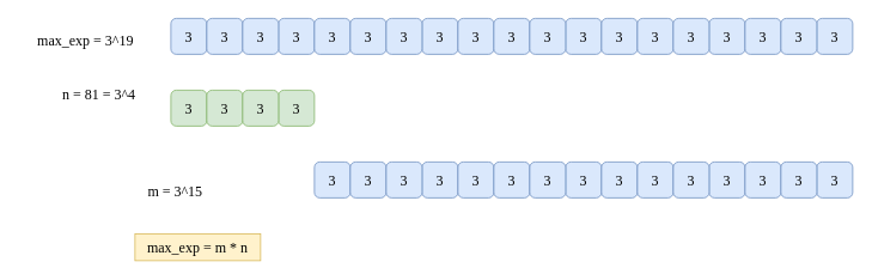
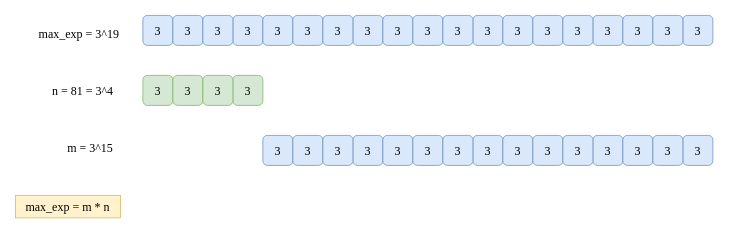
- <mxCell id="6" value="max_exp = 3^19" style="text;html=1;align=center;verticalAlign=middle;whiteSpace=wrap;rounded=0;fontFamily=Ubuntu;fontSize=16;fontStyle=0;" vertex="1" parent="1"><mxGeometry x="30" y="30" width="130" height="30" as="geometry" /></mxCell>
+ <mxCell id="6" value="max_exp = 3^19" style="text;html=1;align=center;verticalAlign=middle;whiteSpace=wrap;rounded=0;fontFamily=Ubuntu;fontSize=16;fontStyle=0;" vertex="1" parent="1"><mxGeometry x="40" y="30" width="130" height="30" as="geometry" /></mxCell>
- <mxCell id="7" value="n = 81 = 3^4" style="text;html=1;align=center;verticalAlign=middle;whiteSpace=wrap;rounded=0;fontFamily=Ubuntu;fontSize=16;fontStyle=0;" vertex="1" parent="1"><mxGeometry x="60" y="90" width="100" height="30" as="geometry" /></mxCell>
+ <mxCell id="7" value="n = 81 = 3^4" style="text;html=1;align=center;verticalAlign=middle;whiteSpace=wrap;rounded=0;fontFamily=Ubuntu;fontSize=16;fontStyle=0;" vertex="1" parent="1"><mxGeometry x="60" y="105" width="100" height="30" as="geometry" /></mxCell>
- <mxCell id="12" value="m = 3^15" style="text;html=1;align=center;verticalAlign=middle;whiteSpace=wrap;rounded=0;fontFamily=Ubuntu;fontSize=16;fontStyle=0;" vertex="1" parent="1"><mxGeometry x="155" y="197" width="80" height="30" as="geometry" /></mxCell>
+ <mxCell id="12" value="m = 3^15" style="text;html=1;align=center;verticalAlign=middle;whiteSpace=wrap;rounded=0;fontFamily=Ubuntu;fontSize=16;fontStyle=0;" vertex="1" parent="1"><mxGeometry x="80" y="182" width="80" height="30" as="geometry" /></mxCell>
- <mxCell id="43" value="max_exp = m * n" style="text;html=1;align=center;verticalAlign=middle;whiteSpace=wrap;rounded=0;fontFamily=Ubuntu;fontSize=16;fontStyle=0;fillColor=#fff2cc;strokeColor=#d6b656;" vertex="1" parent="1"><mxGeometry x="150" y="260" width="140" height="30" as="geometry" /></mxCell>
+ <mxCell id="43" value="max_exp = m * n" style="text;html=1;align=center;verticalAlign=middle;whiteSpace=wrap;rounded=0;fontFamily=Ubuntu;fontSize=16;fontStyle=0;fillColor=#fff2cc;strokeColor=#d6b656;" vertex="1" parent="1"><mxGeometry x="20" y="260" width="140" height="30" as="geometry" /></mxCell>
